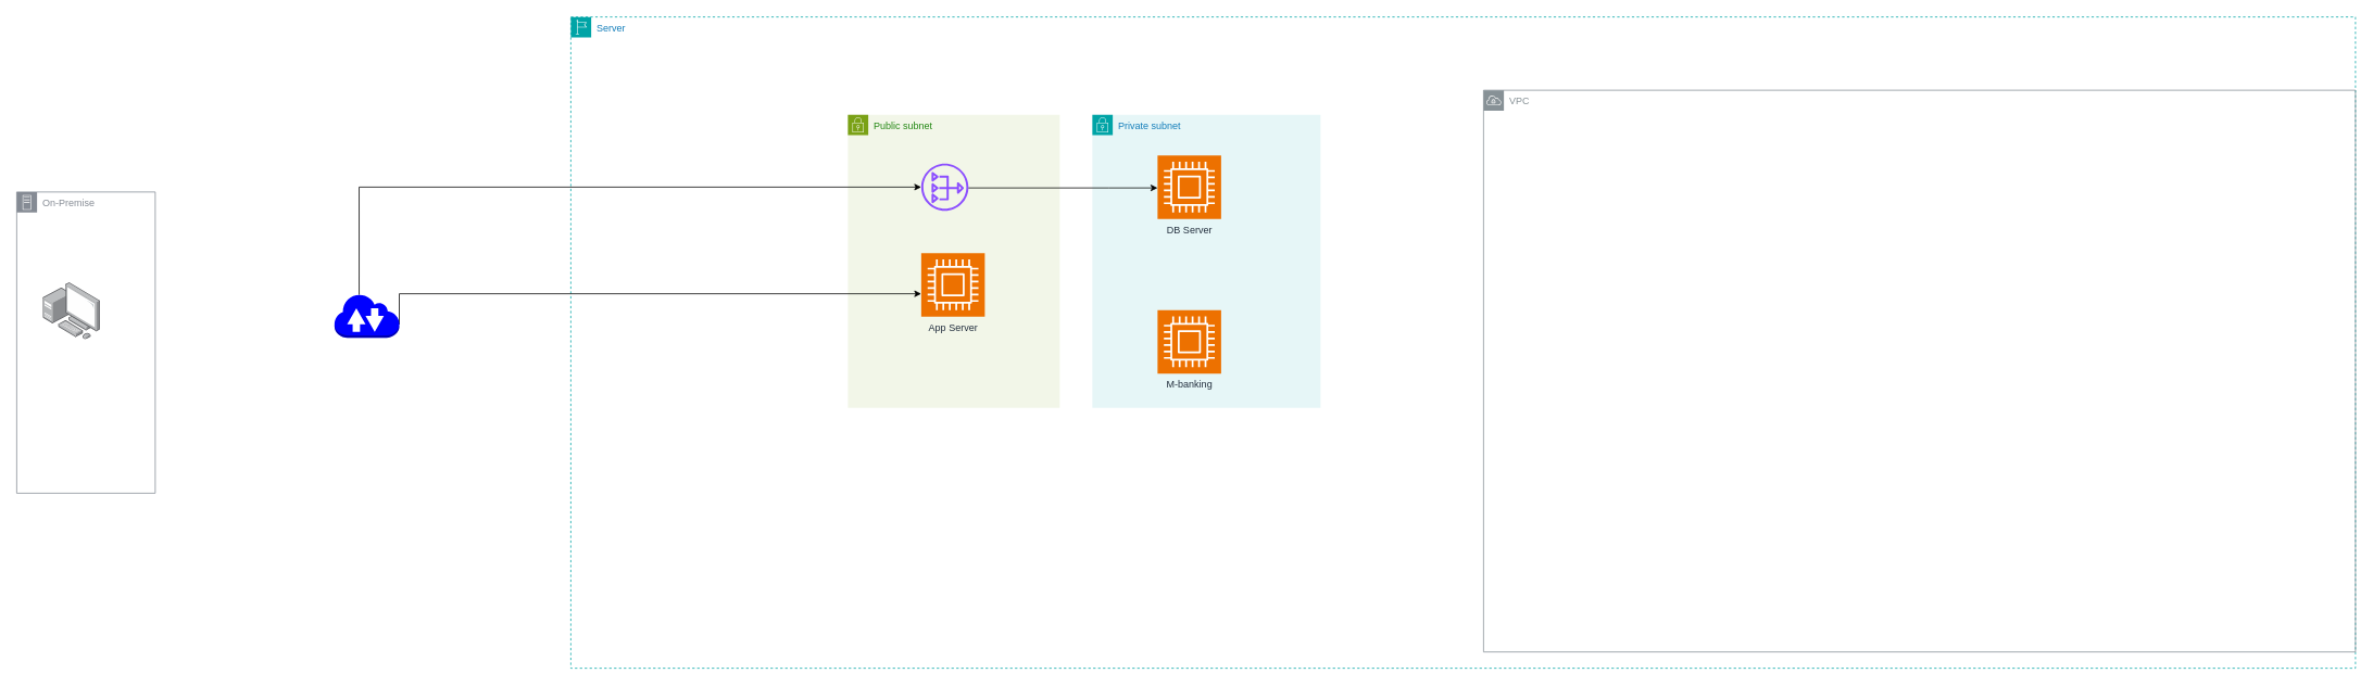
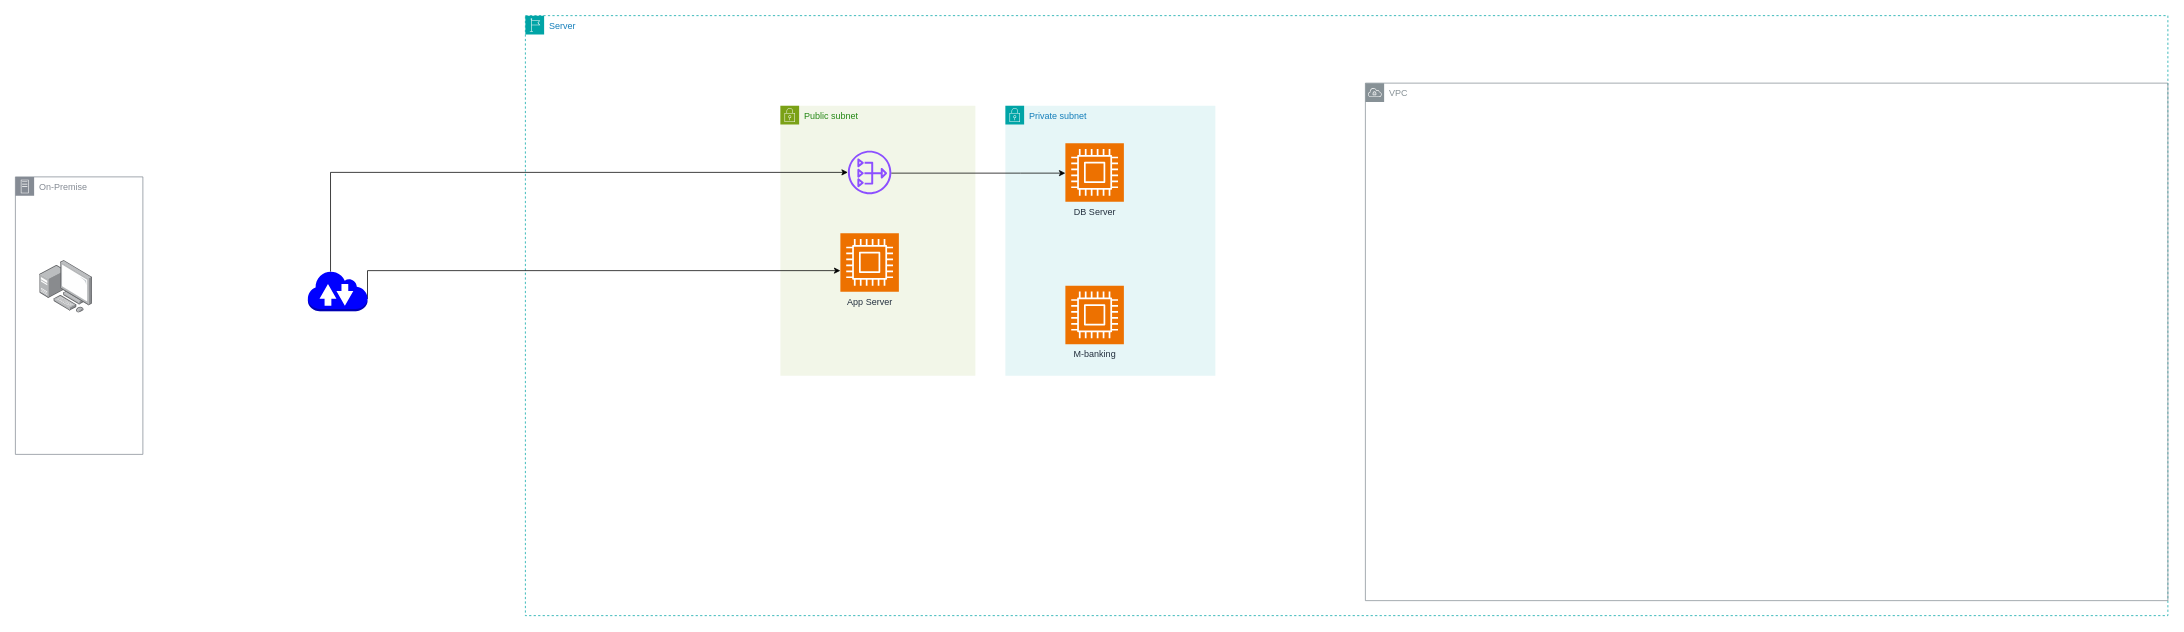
- <mxCell id="7" value="App Server" style="sketch=0;points=[[0,0,0],[0.25,0,0],[0.5,0,0],[0.75,0,0],[1,0,0],[0,1,0],[0.25,1,0],[0.5,1,0],[0.75,1,0],[1,1,0],[0,0.25,0],[0,0.5,0],[0,0.75,0],[1,0.25,0],[1,0.5,0],[1,0.75,0]];outlineConnect=0;fontColor=#232F3E;fillColor=#ED7100;strokeColor=#ffffff;dashed=0;verticalLabelPosition=bottom;verticalAlign=top;align=center;html=1;fontSize=12;fontStyle=0;aspect=fixed;shape=mxgraph.aws4.resourceIcon;resIcon=mxgraph.aws4.compute;" vertex="1" parent="4"><mxGeometry x="430" y="290" width="78" height="78" as="geometry" /></mxCell>
+ <mxCell id="7" value="App Server" style="sketch=0;points=[[0,0,0],[0.25,0,0],[0.5,0,0],[0.75,0,0],[1,0,0],[0,1,0],[0.25,1,0],[0.5,1,0],[0.75,1,0],[1,1,0],[0,0.25,0],[0,0.5,0],[0,0.75,0],[1,0.25,0],[1,0.5,0],[1,0.75,0]];outlineConnect=0;fontColor=#232F3E;fillColor=#ED7100;strokeColor=#ffffff;dashed=0;verticalLabelPosition=bottom;verticalAlign=top;align=center;html=1;fontSize=12;fontStyle=0;aspect=fixed;shape=mxgraph.aws4.resourceIcon;resIcon=mxgraph.aws4.compute;" vertex="1" parent="4"><mxGeometry x="420" y="290" width="78" height="78" as="geometry" /></mxCell>
